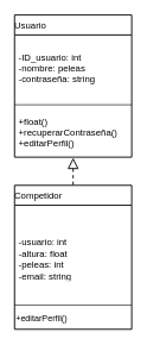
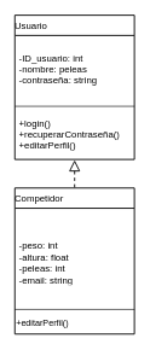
- <mxCell id="9" value="&lt;div&gt;+float()&lt;br&gt;+recuperarContraseña()&lt;br&gt;+editarPerfil()&lt;/div&gt;" style="part=1;html=1;resizeHeight=0;strokeColor=none;fillColor=none;align=left;verticalAlign=middle;spacingLeft=4;spacingRight=4;overflow=hidden;rotatable=0;points=[[0,0.5],[1,0.5]];portConstraint=eastwest;swimlaneFillColor=#ffffff;whiteSpace=wrap;fontSize=13;fontColor=default;" parent="6" vertex="1"><mxGeometry y="130" width="165" height="69.5" as="geometry" /></mxCell>
+ <mxCell id="9" value="&lt;div&gt;+login()&lt;br&gt;+recuperarContraseña()&lt;br&gt;+editarPerfil()&lt;/div&gt;" style="part=1;html=1;resizeHeight=0;strokeColor=none;fillColor=none;align=left;verticalAlign=middle;spacingLeft=4;spacingRight=4;overflow=hidden;rotatable=0;points=[[0,0.5],[1,0.5]];portConstraint=eastwest;swimlaneFillColor=#ffffff;whiteSpace=wrap;fontSize=13;fontColor=default;" parent="6" vertex="1"><mxGeometry y="130" width="165" height="69.5" as="geometry" /></mxCell>
- <mxCell id="3" value="&#10;-usuario: int&#10;-altura: float&#10;-peleas: int &#10;-email: string" style="part=1;html=1;resizeHeight=0;strokeColor=none;fillColor=none;align=left;verticalAlign=middle;spacingLeft=4;spacingRight=4;overflow=hidden;rotatable=0;points=[[0,0.5],[1,0.5]];portConstraint=eastwest;swimlaneFillColor=#ffffff;whiteSpace=wrap;fontSize=13;fontColor=default;" parent="2" vertex="1"><mxGeometry y="28" width="165" height="136" as="geometry" /></mxCell>
+ <mxCell id="3" value="&#10;-peso: int&#10;-altura: float&#10;-peleas: int &#10;-email: string" style="part=1;html=1;resizeHeight=0;strokeColor=none;fillColor=none;align=left;verticalAlign=middle;spacingLeft=4;spacingRight=4;overflow=hidden;rotatable=0;points=[[0,0.5],[1,0.5]];portConstraint=eastwest;swimlaneFillColor=#ffffff;whiteSpace=wrap;fontSize=13;fontColor=default;" parent="2" vertex="1"><mxGeometry y="28" width="165" height="136" as="geometry" /></mxCell>
